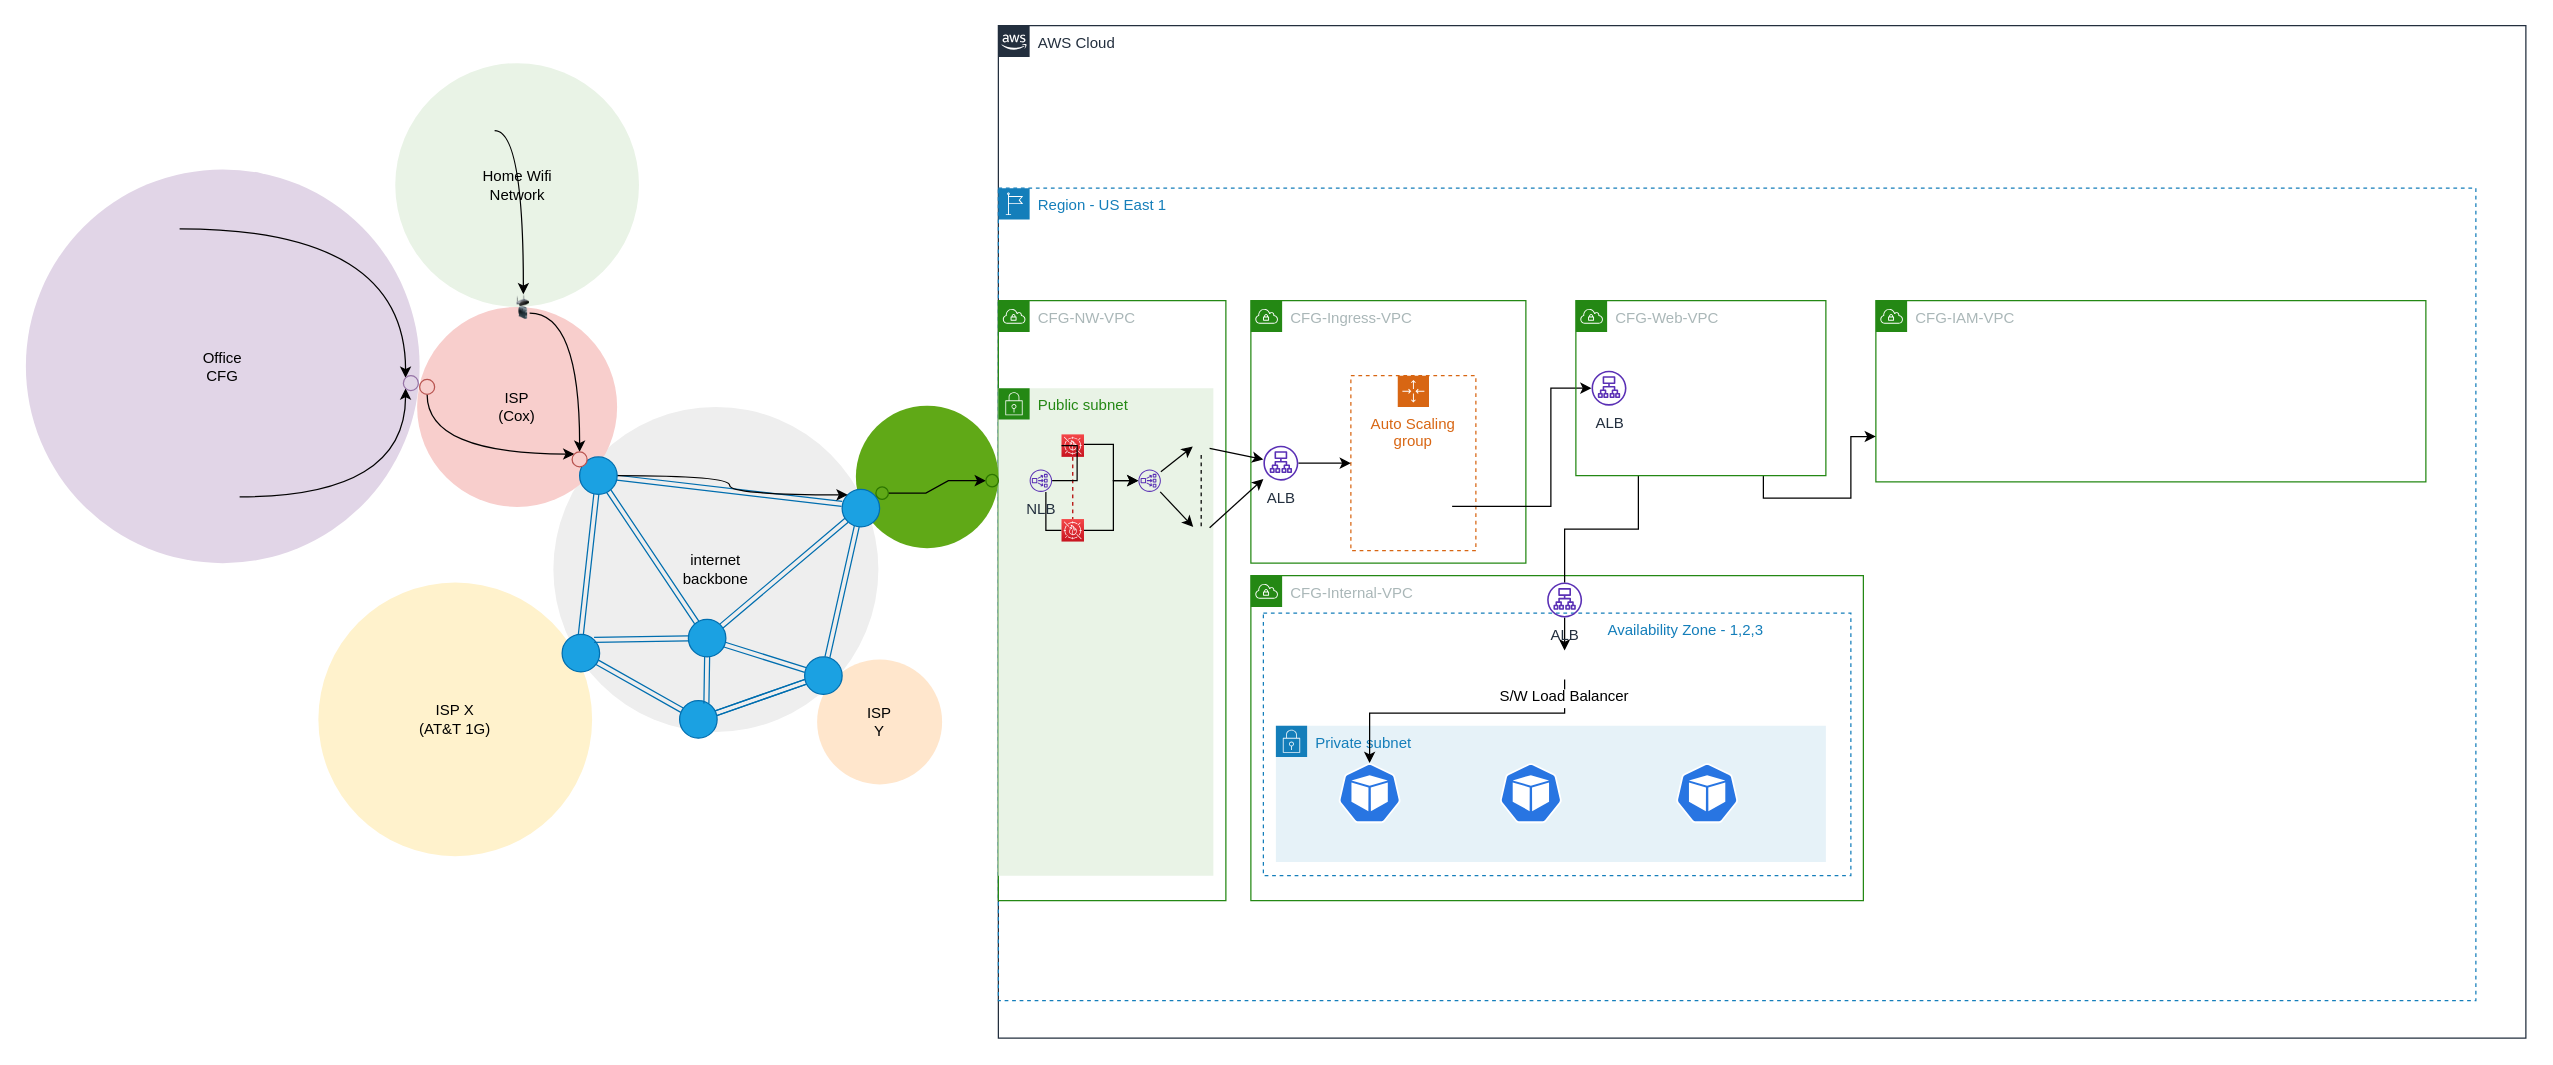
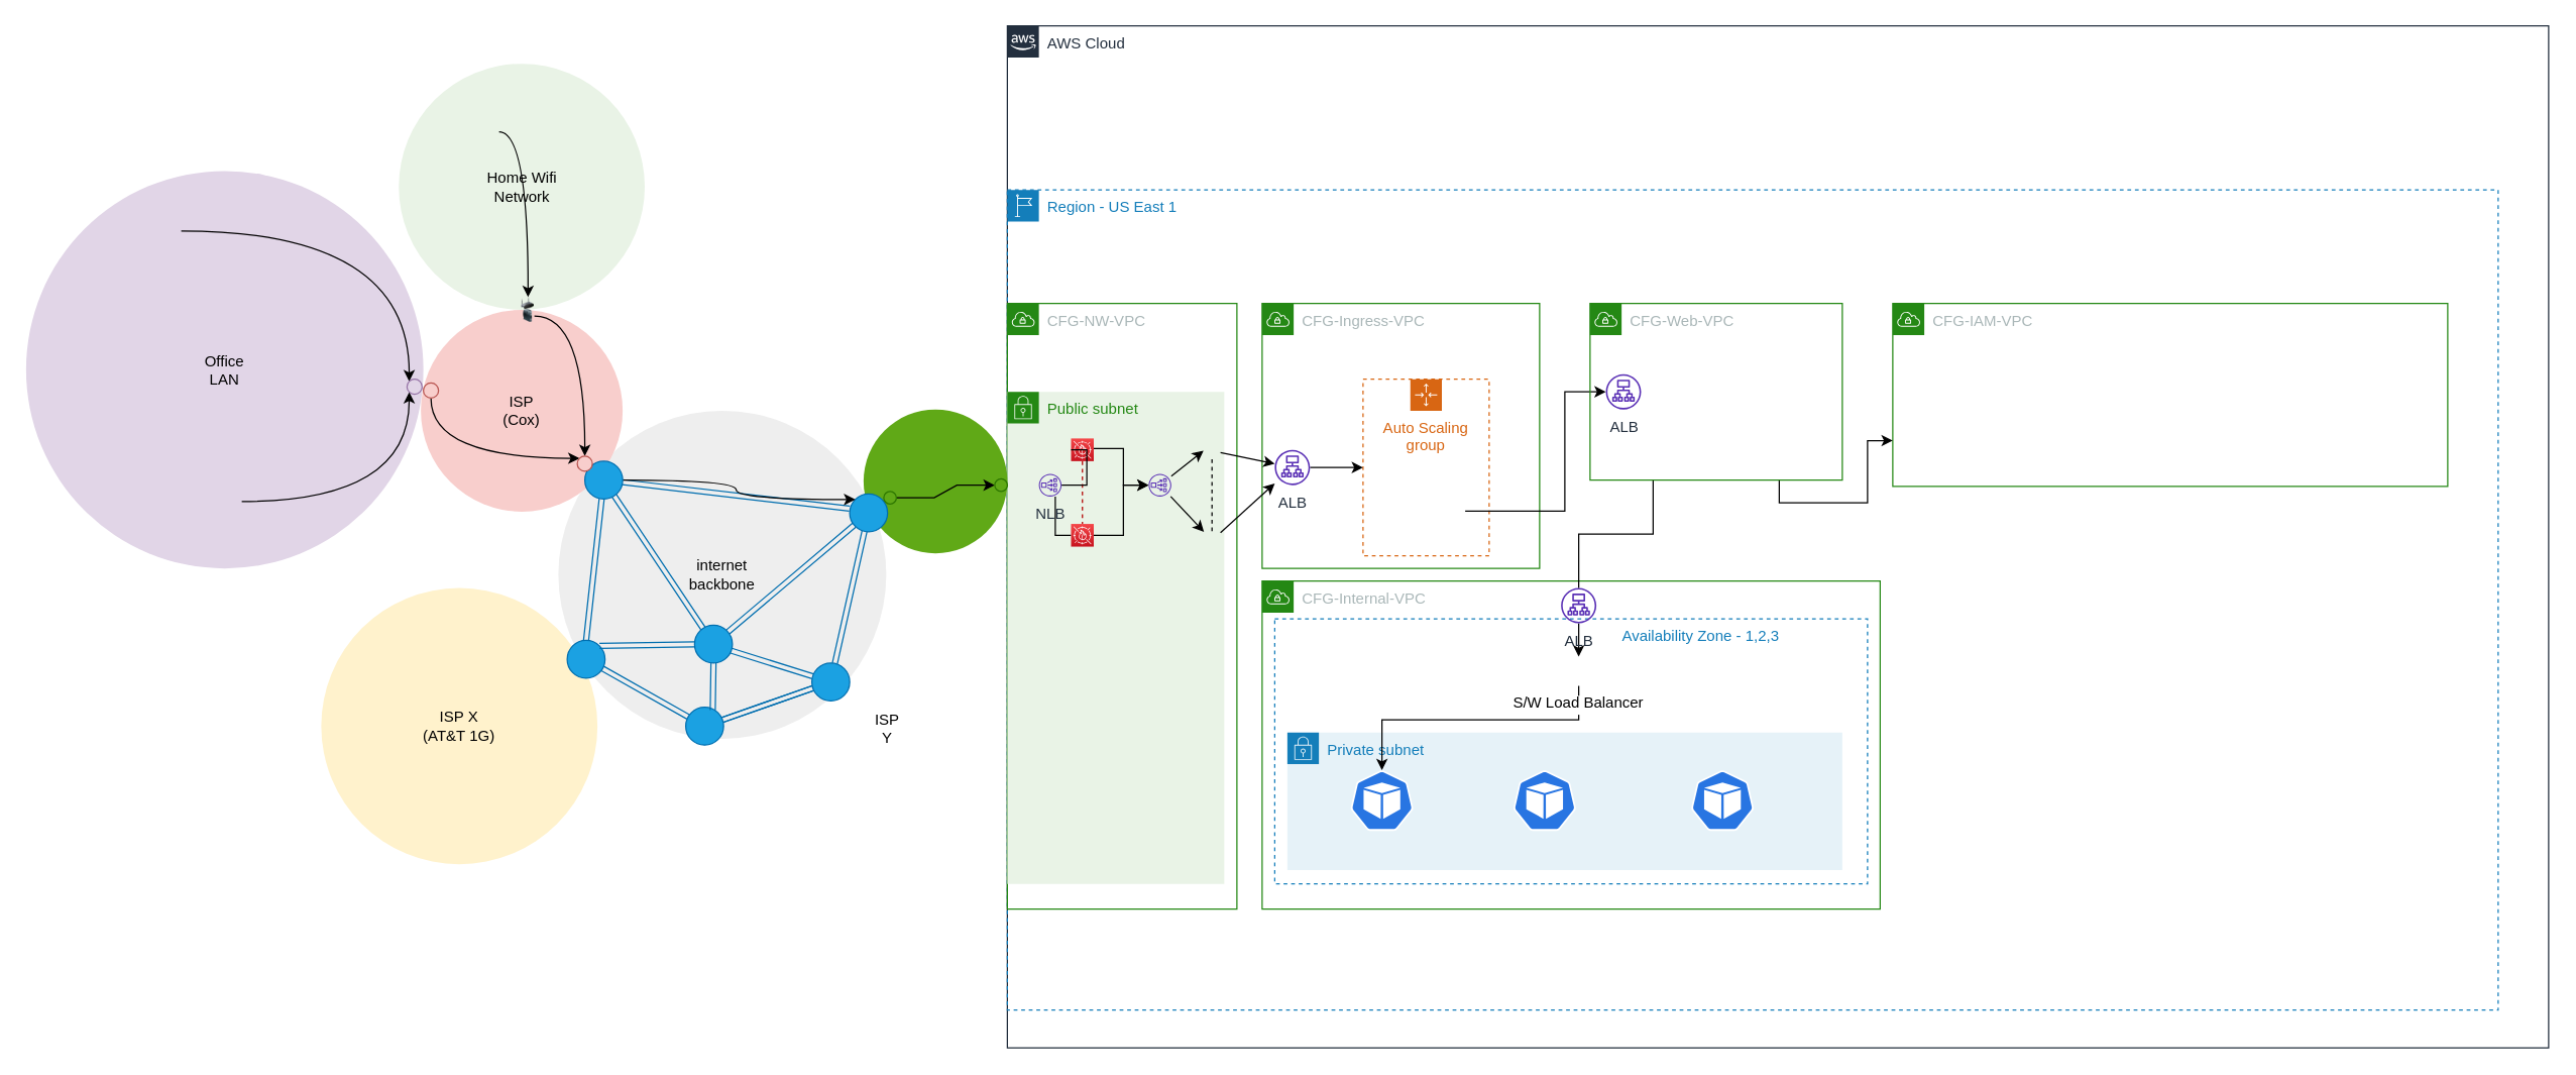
- <mxCell id="13" value="Office &lt;br&gt;CFG" style="ellipse;whiteSpace=wrap;html=1;aspect=fixed;fillColor=#e1d5e7;strokeColor=none;" vertex="1" parent="1"><mxGeometry x="20" y="135" width="315" height="315" as="geometry" /></mxCell>
+ <mxCell id="13" value="Office &lt;br&gt;LAN" style="ellipse;whiteSpace=wrap;html=1;aspect=fixed;fillColor=#e1d5e7;strokeColor=none;" vertex="1" parent="1"><mxGeometry x="20" y="135" width="315" height="315" as="geometry" /></mxCell>
- <mxCell id="23" value="ISP&lt;br&gt;Y" style="ellipse;whiteSpace=wrap;html=1;aspect=fixed;fillColor=#ffe6cc;strokeColor=none;" vertex="1" parent="1"><mxGeometry x="653" y="527" width="100" height="100" as="geometry" /></mxCell>
+ <mxCell id="23" value="ISP&lt;br&gt;Y" style="ellipse;whiteSpace=wrap;html=1;aspect=fixed;fillColor=#ffffff;strokeColor=none;" vertex="1" parent="1"><mxGeometry x="653" y="527" width="100" height="100" as="geometry" /></mxCell>
